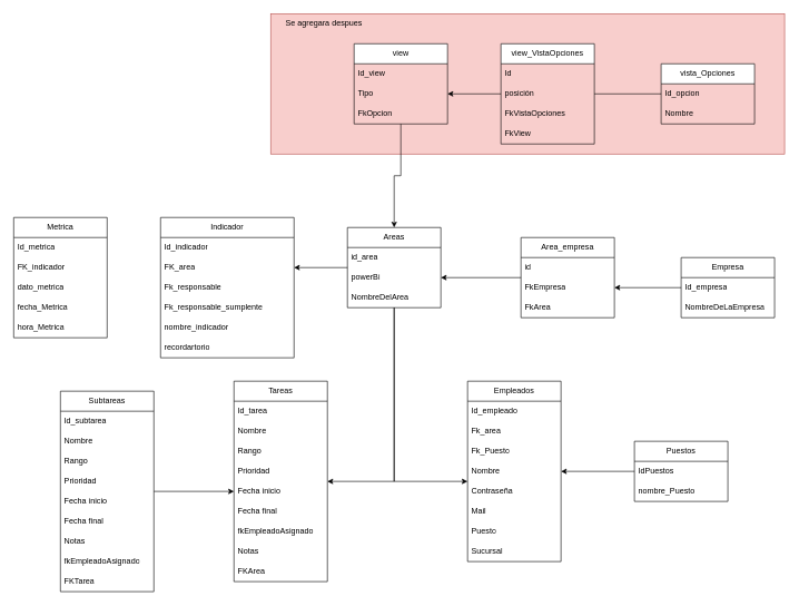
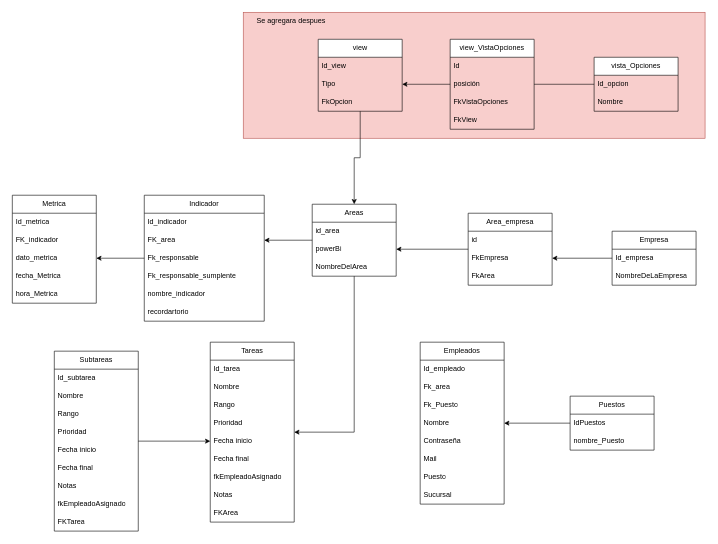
+ <mxCell id="71" style="edgeStyle=orthogonalEdgeStyle;rounded=0;orthogonalLoop=1;jettySize=auto;html=1;" edge="1" parent="1" source="72" target="67"><mxGeometry relative="1" as="geometry" /></mxCell>
- <mxCell id="33" style="edgeStyle=orthogonalEdgeStyle;rounded=0;orthogonalLoop=1;jettySize=auto;html=1;" edge="1" parent="1" source="34" target="7"><mxGeometry relative="1" as="geometry"><Array as="points"><mxPoint x="590" y="720" /></Array></mxGeometry></mxCell>
